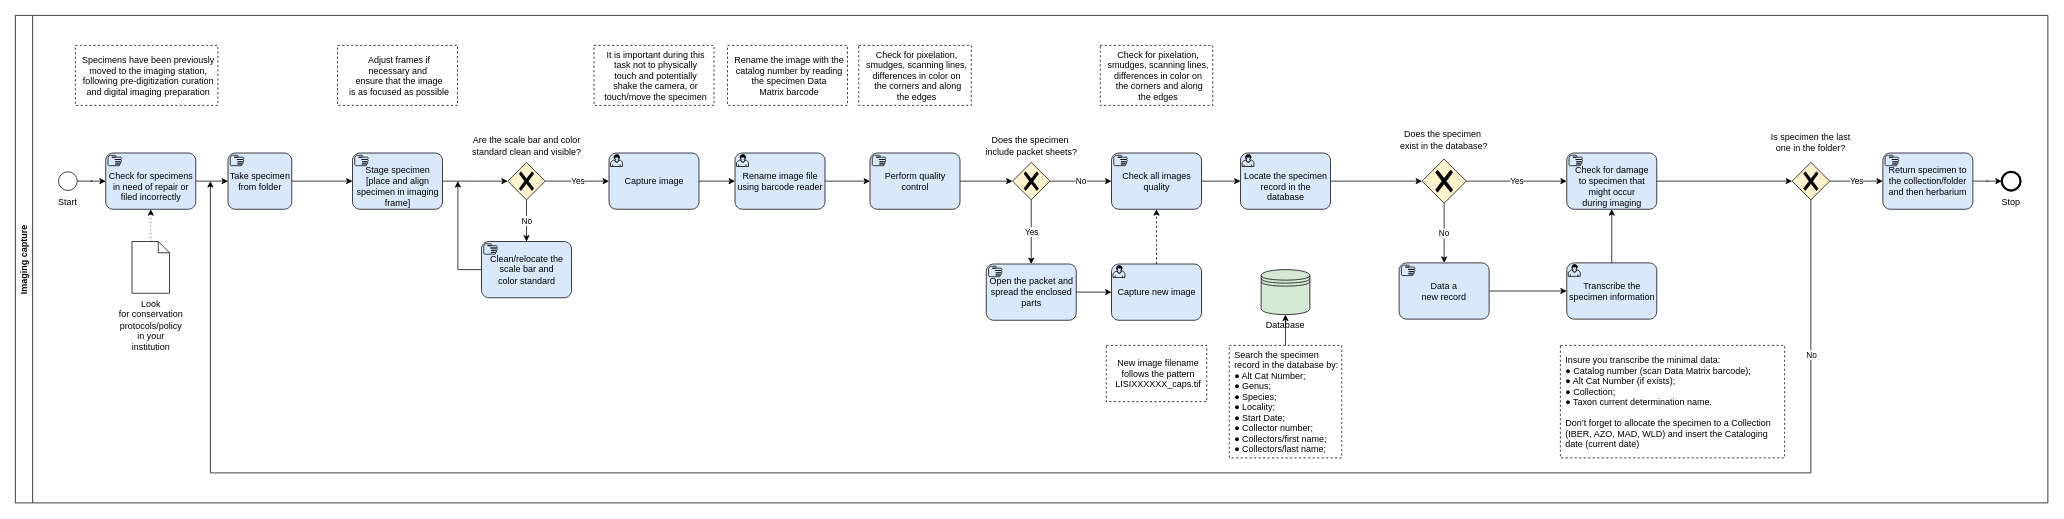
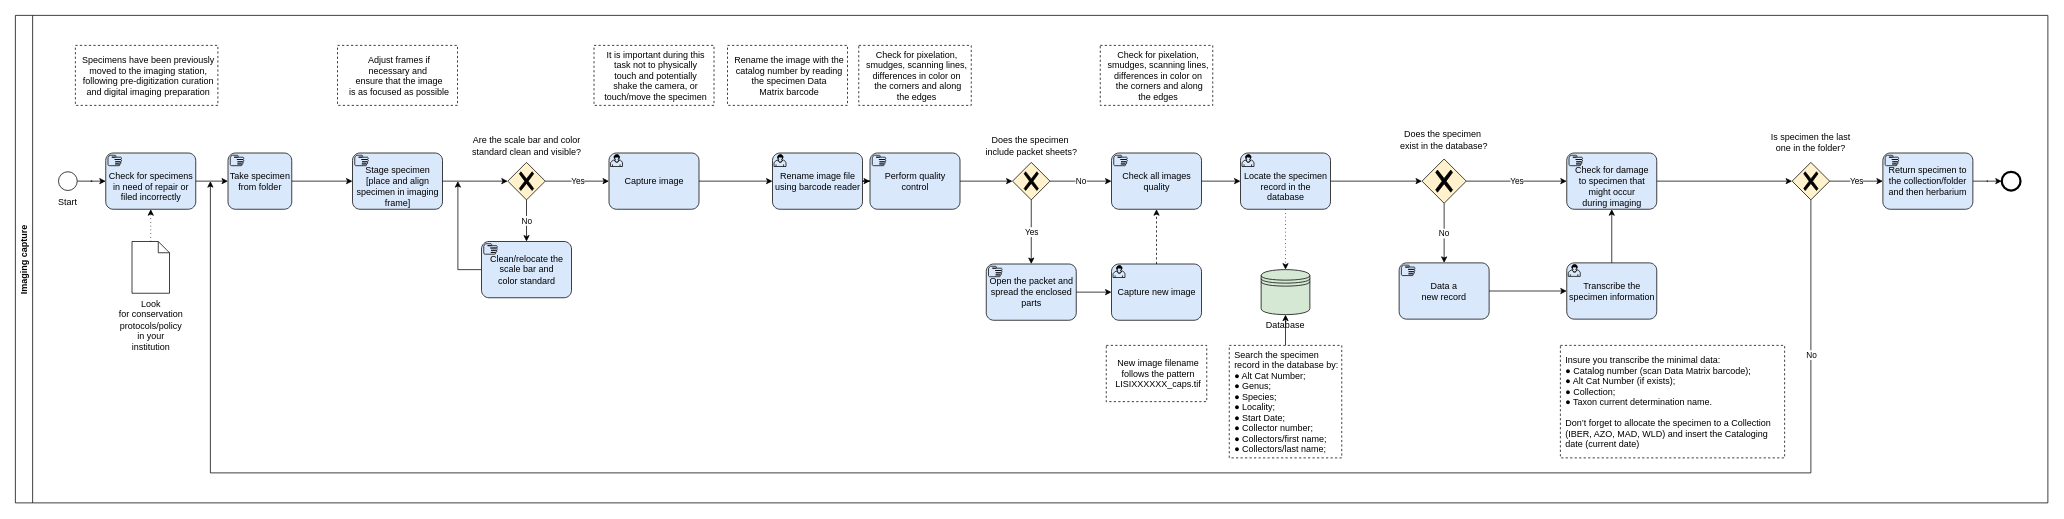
- <mxCell id="13" value="Rename image file using barcode reader" style="points=[[0.25,0,0],[0.5,0,0],[0.75,0,0],[1,0.25,0],[1,0.5,0],[1,0.75,0],[0.75,1,0],[0.5,1,0],[0.25,1,0],[0,0.75,0],[0,0.5,0],[0,0.25,0]];shape=mxgraph.bpmn.task;whiteSpace=wrap;rectStyle=rounded;size=10;taskMarker=user;fillColor=#dae8fc;strokeColor=#000000;" parent="1" vertex="1"><mxGeometry x="979.5" y="203.5" width="120" height="75" as="geometry" /></mxCell>
+ <mxCell id="13" value="Rename image file using barcode reader" style="points=[[0.25,0,0],[0.5,0,0],[0.75,0,0],[1,0.25,0],[1,0.5,0],[1,0.75,0],[0.75,1,0],[0.5,1,0],[0.25,1,0],[0,0.75,0],[0,0.5,0],[0,0.25,0]];shape=mxgraph.bpmn.task;whiteSpace=wrap;rectStyle=rounded;size=10;taskMarker=user;fillColor=#dae8fc;strokeColor=#000000;" parent="1" vertex="1"><mxGeometry x="1029.5" y="203.5" width="120" height="75" as="geometry" /></mxCell>
- <mxCell id="46" value="&lt;span style=&quot;background-color: rgb(255 , 255 , 255)&quot;&gt;Stop&lt;/span&gt;" style="text;html=1;strokeColor=none;fillColor=none;align=center;verticalAlign=middle;whiteSpace=wrap;rounded=0;" parent="1" vertex="1"><mxGeometry x="2661" y="258.5" width="40" height="20" as="geometry" /></mxCell>
+ <mxCell id="40" style="edgeStyle=orthogonalEdgeStyle;rounded=0;orthogonalLoop=1;jettySize=auto;html=1;startArrow=none;startFill=0;endArrow=classic;endFill=1;dashed=1;dashPattern=1 4;" parent="1" source="20" target="41" edge="1"><mxGeometry relative="1" as="geometry" /></mxCell>
